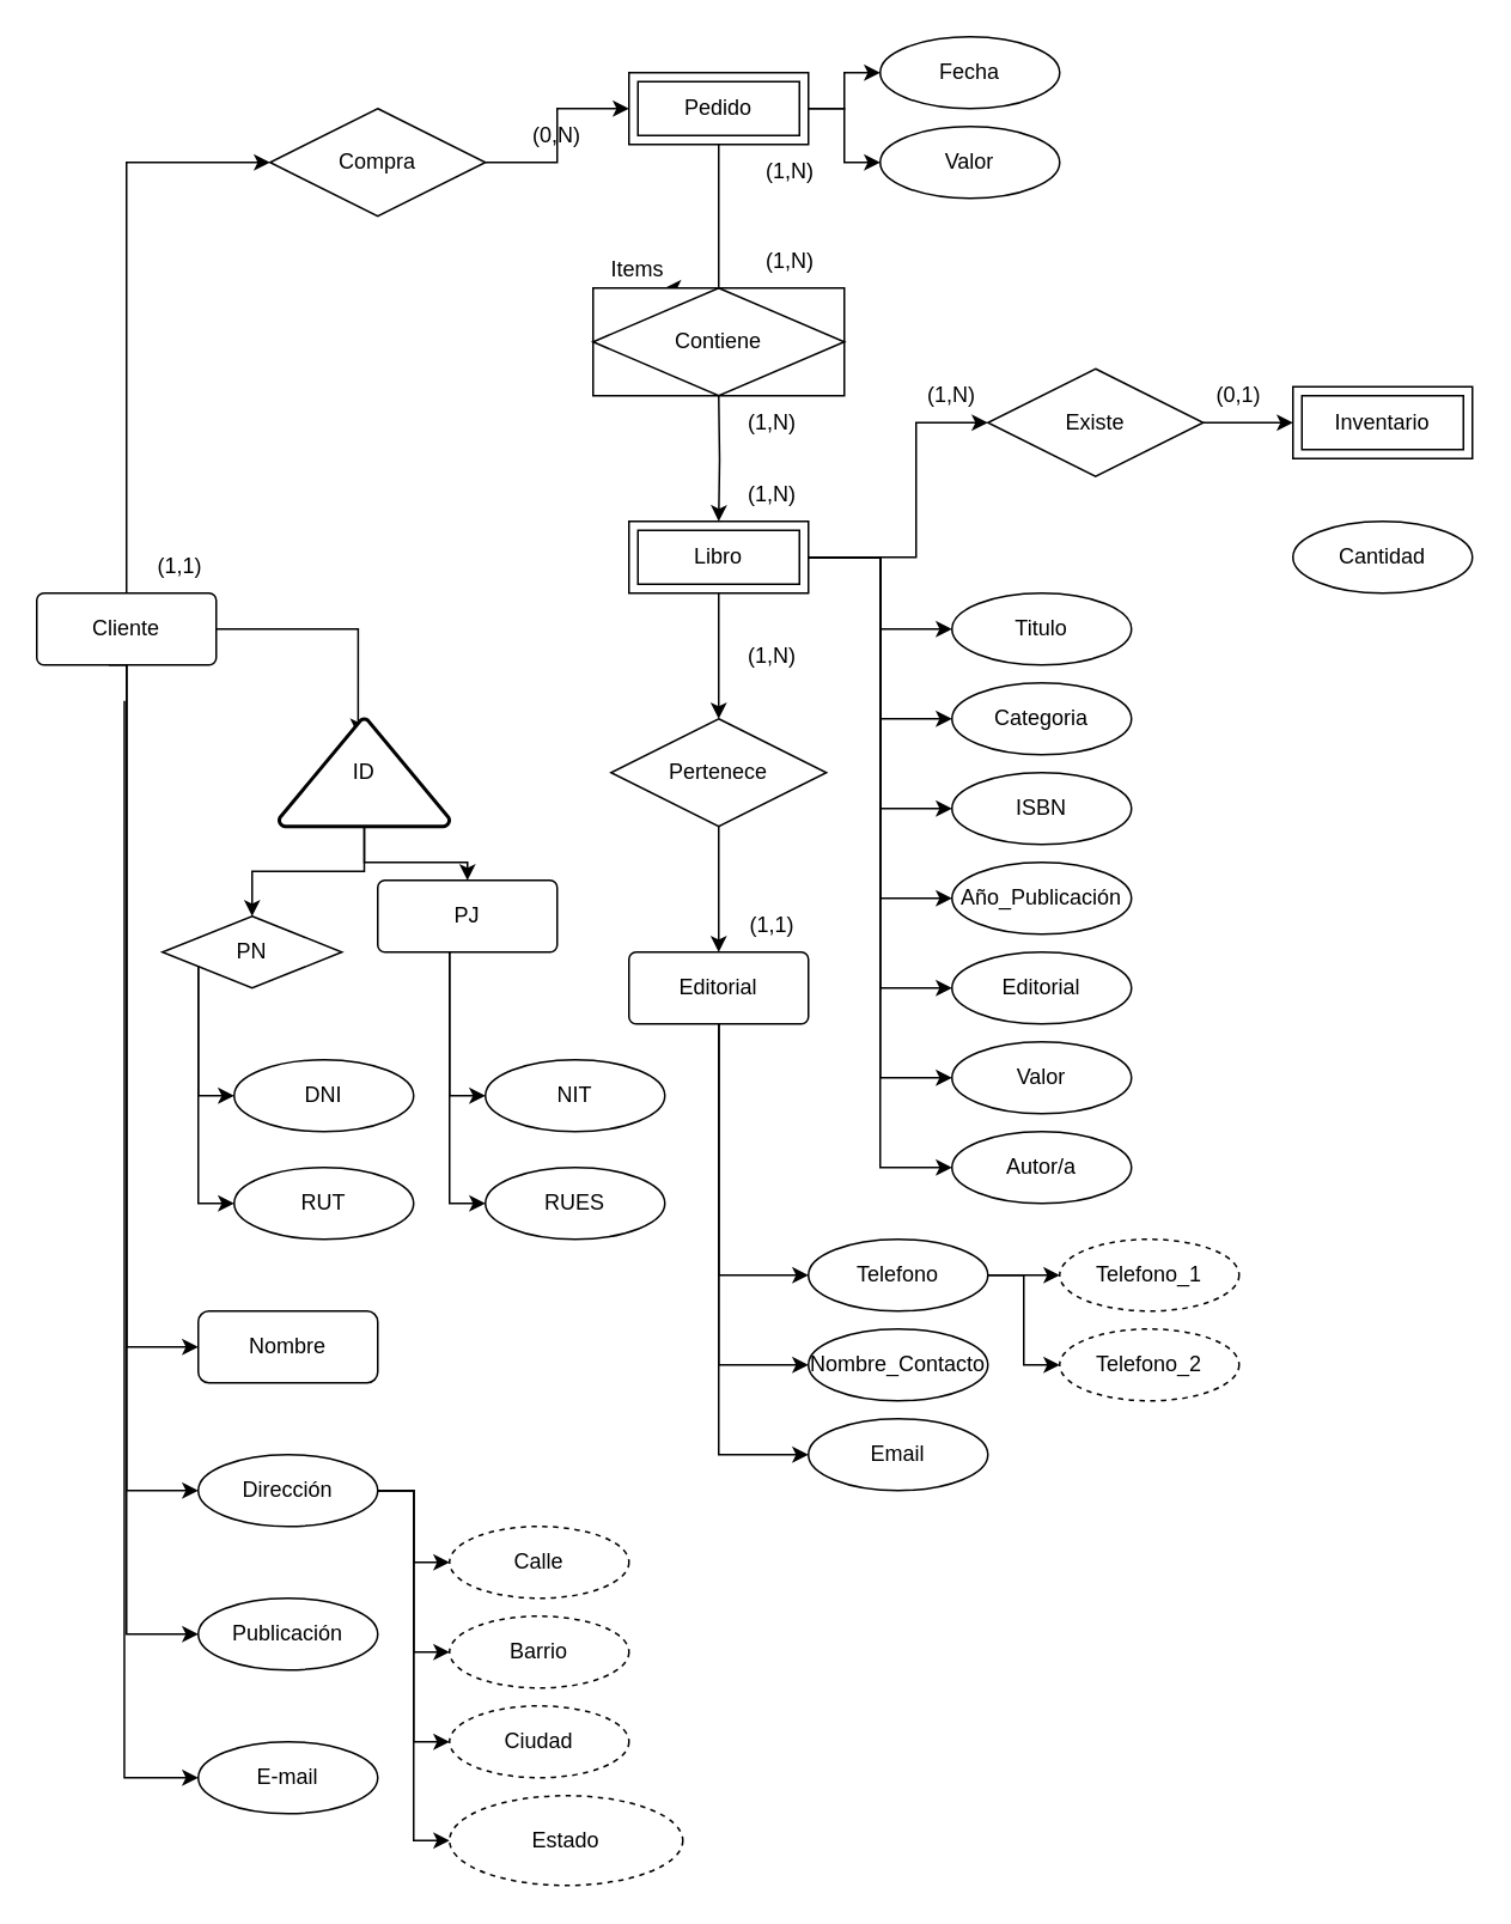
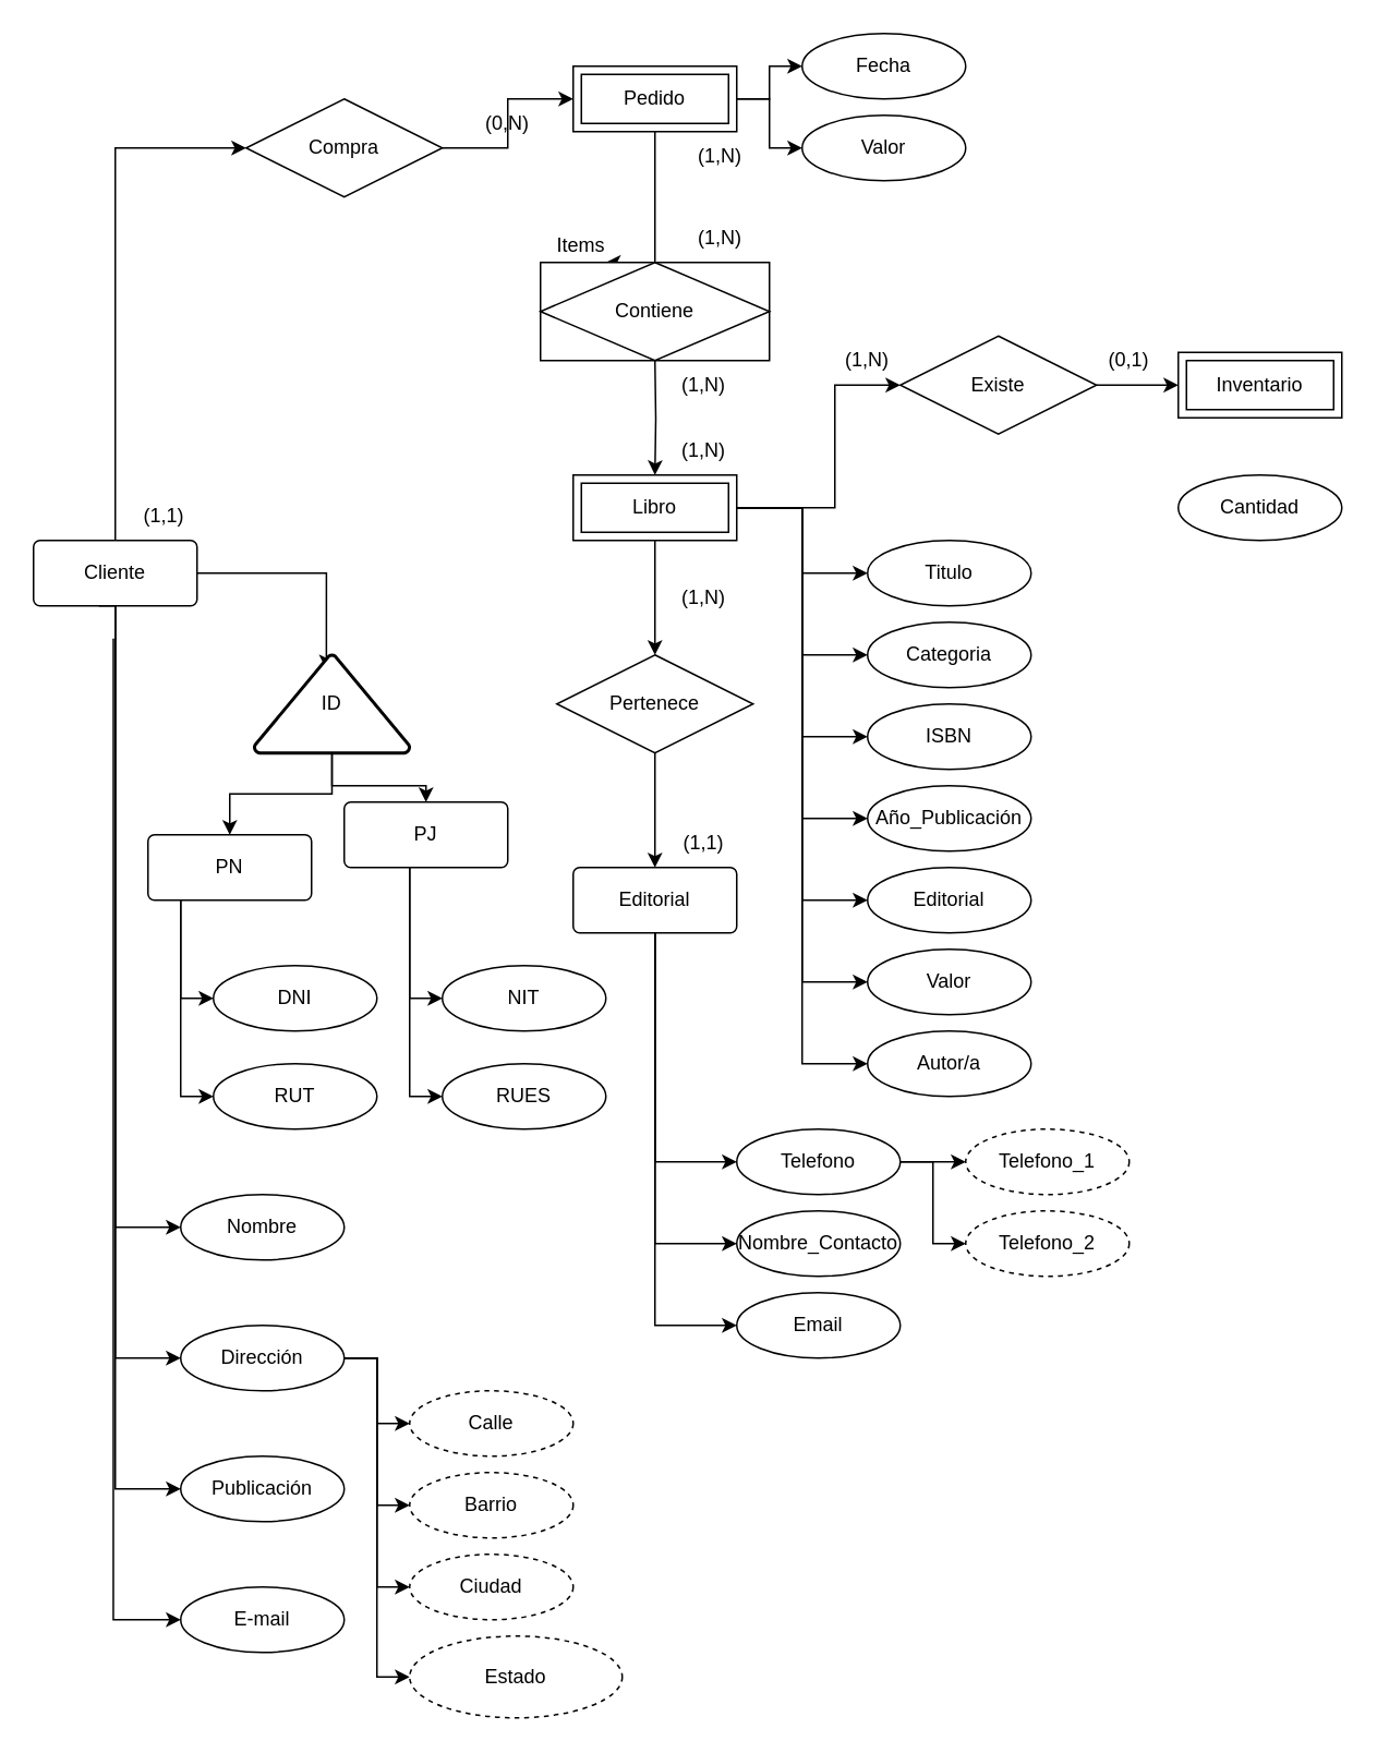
- <mxCell id="52" value="PN" style="rhombus;arcSize=10;whiteSpace=wrap;html=1;align=center;" vertex="1" parent="1"><mxGeometry x="90" y="510" width="100" height="40" as="geometry" /></mxCell>
+ <mxCell id="52" value="PN" style="rounded=1;arcSize=10;whiteSpace=wrap;html=1;align=center;" vertex="1" parent="1"><mxGeometry x="90" y="510" width="100" height="40" as="geometry" /></mxCell>
- <mxCell id="56" value="Nombre" style="whiteSpace=wrap;html=1;align=center;rounded=1;" vertex="1" parent="1"><mxGeometry x="110" y="730" width="100" height="40" as="geometry" /></mxCell>
+ <mxCell id="56" value="Nombre" style="ellipse;whiteSpace=wrap;html=1;align=center;" vertex="1" parent="1"><mxGeometry x="110" y="730" width="100" height="40" as="geometry" /></mxCell>
